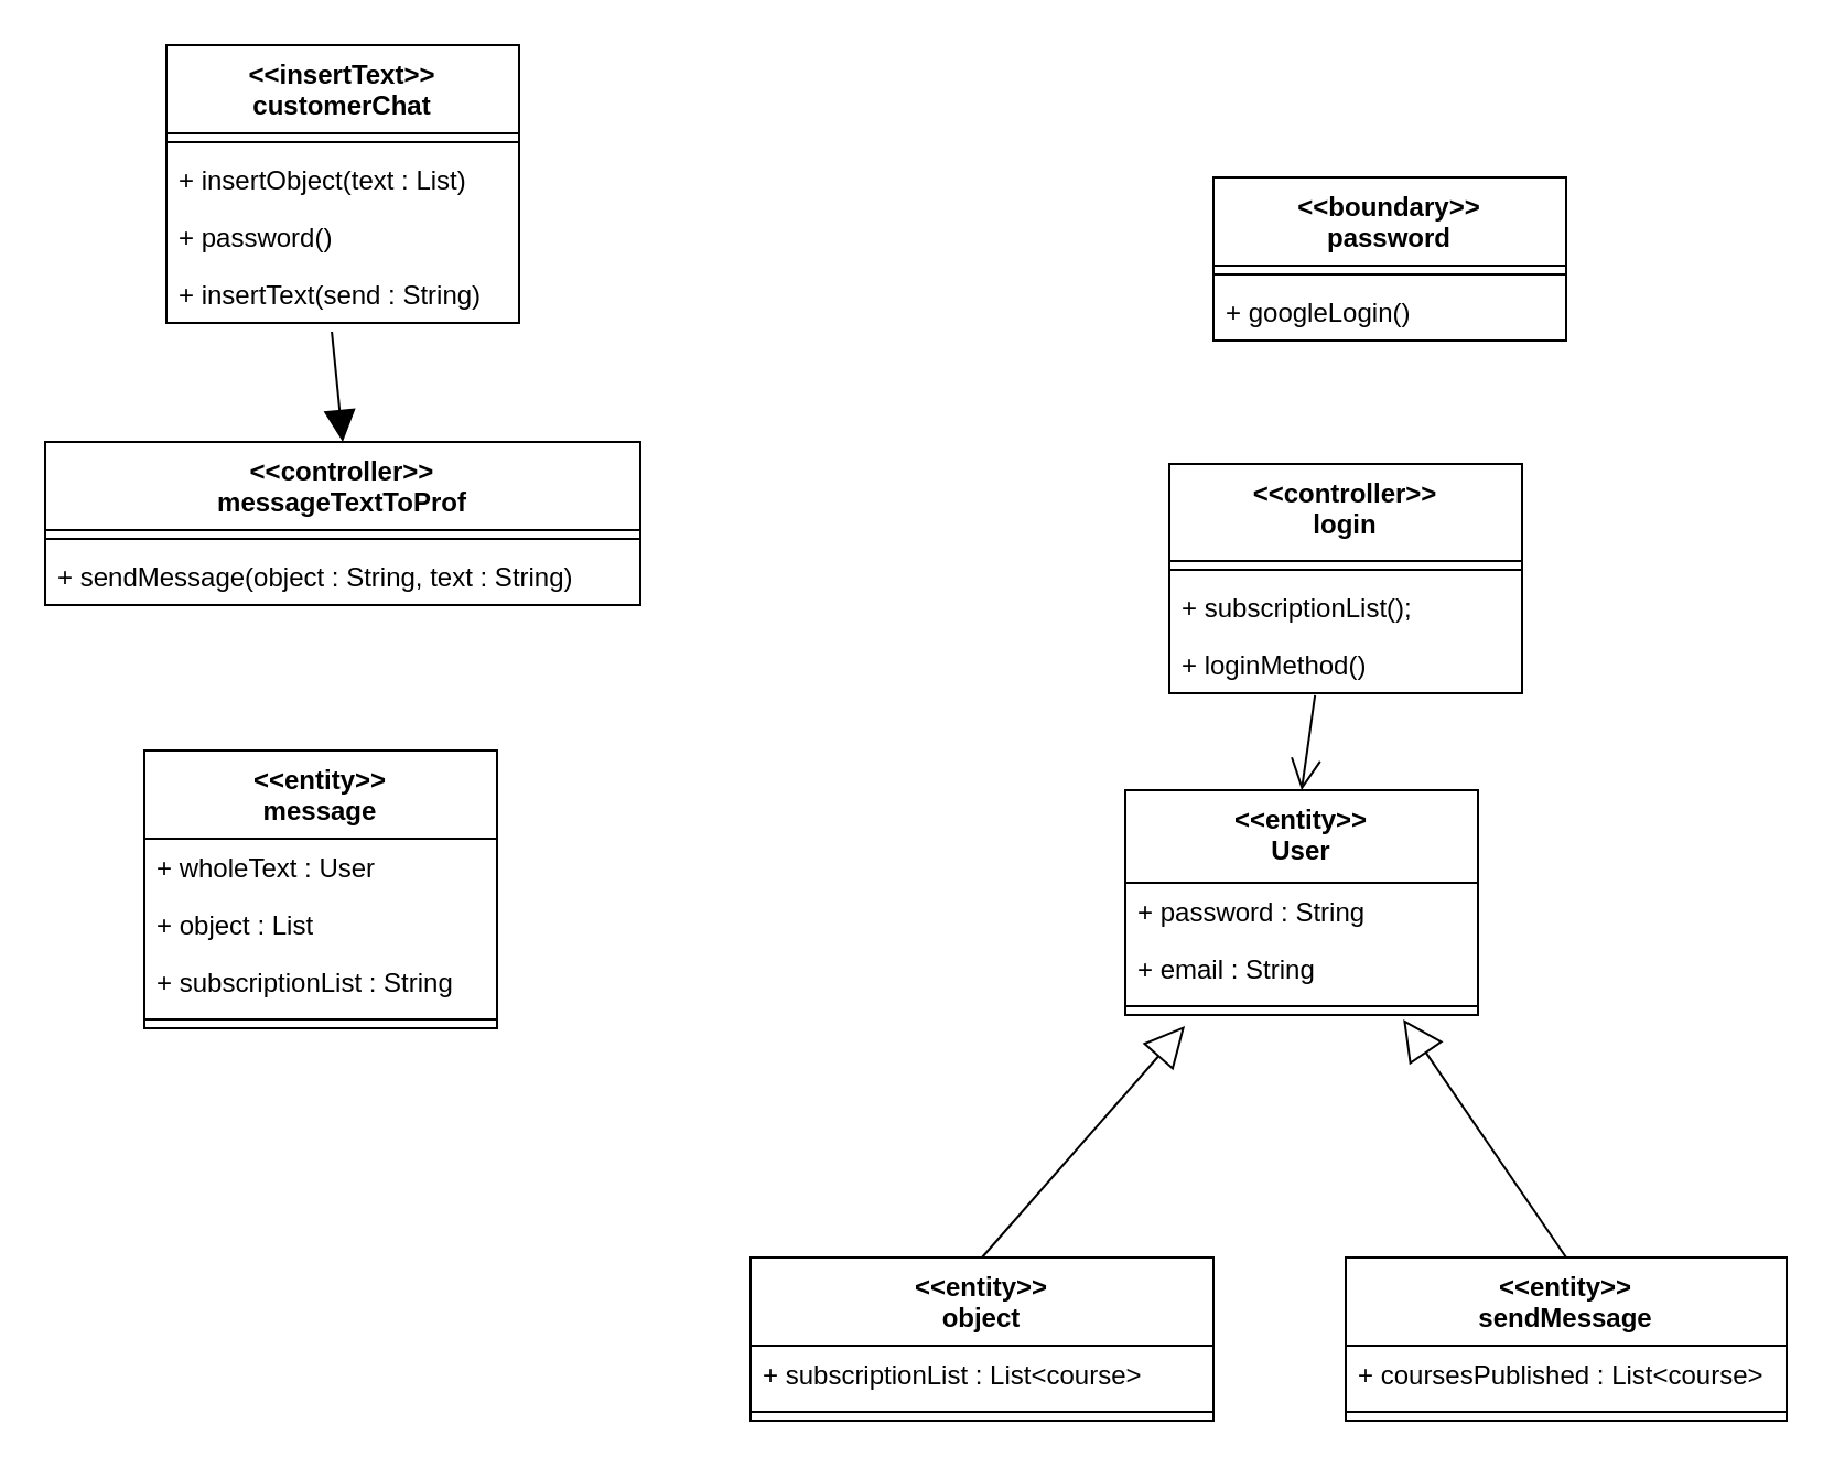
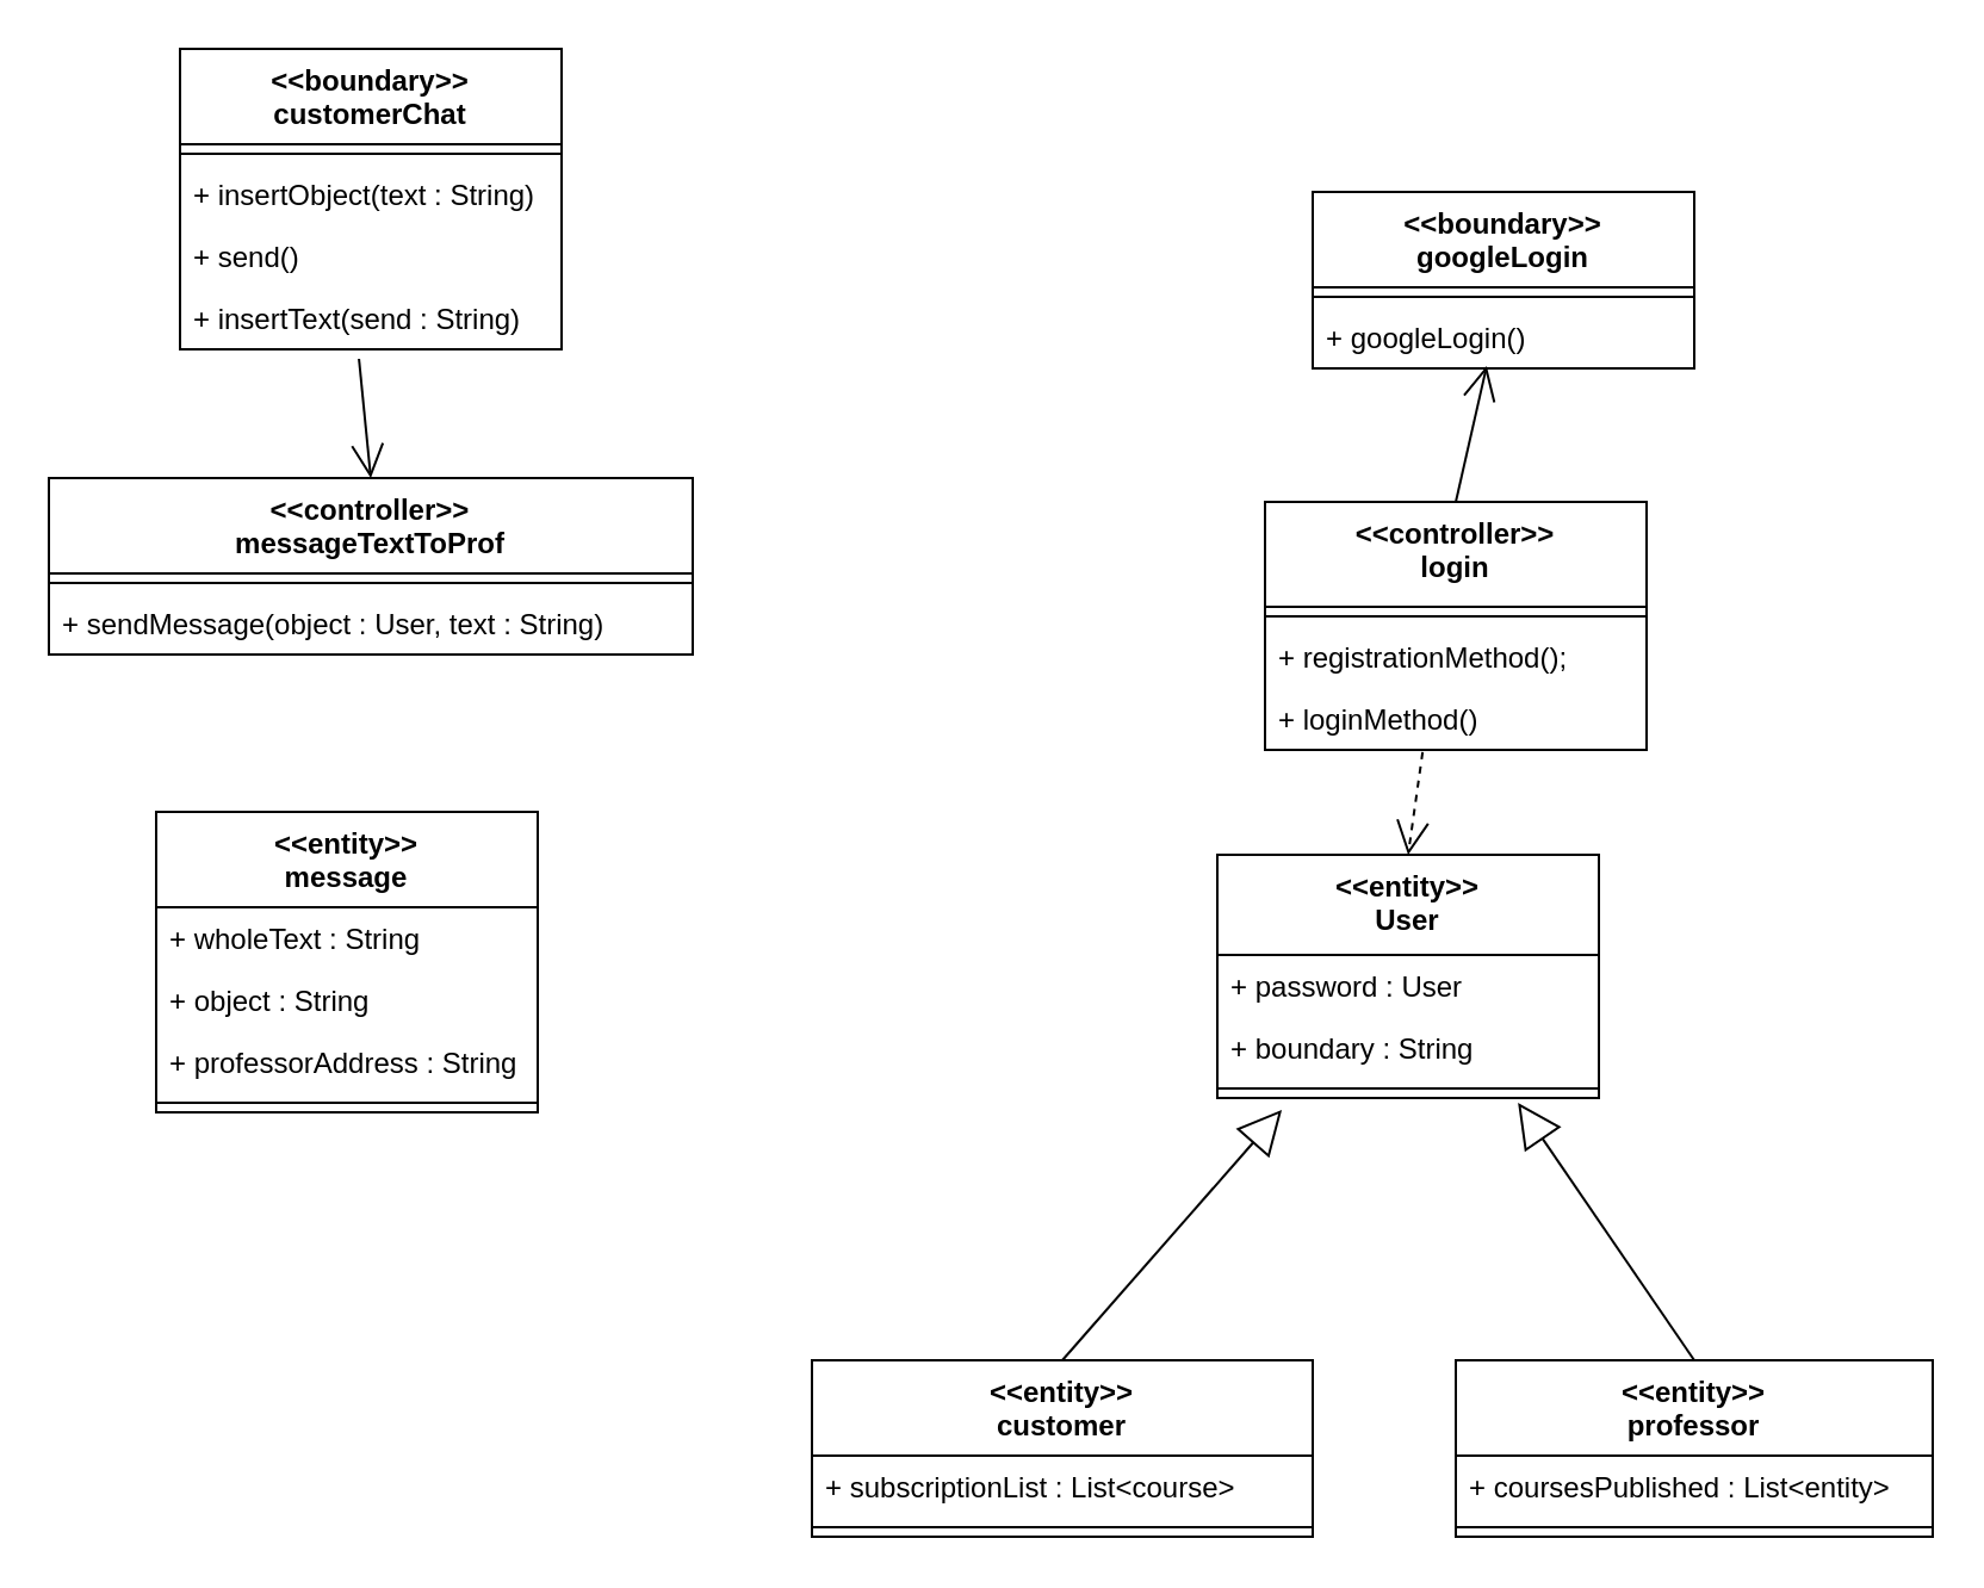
- <mxCell id="5" value="&amp;lt;&amp;lt;insertText&amp;gt;&amp;gt;&lt;br&gt;customerChat&lt;br&gt;" style="swimlane;fontStyle=1;align=center;verticalAlign=top;childLayout=stackLayout;horizontal=1;startSize=40;horizontalStack=0;resizeParent=1;resizeParentMax=0;resizeLast=0;collapsible=1;marginBottom=0;whiteSpace=wrap;html=1;" parent="1" vertex="1"><mxGeometry x="75" y="20" width="160" height="126" as="geometry" /></mxCell>
+ <mxCell id="5" value="&amp;lt;&amp;lt;boundary&amp;gt;&amp;gt;&lt;br&gt;customerChat&lt;br&gt;" style="swimlane;fontStyle=1;align=center;verticalAlign=top;childLayout=stackLayout;horizontal=1;startSize=40;horizontalStack=0;resizeParent=1;resizeParentMax=0;resizeLast=0;collapsible=1;marginBottom=0;whiteSpace=wrap;html=1;" parent="1" vertex="1"><mxGeometry x="75" y="20" width="160" height="126" as="geometry" /></mxCell>
- <mxCell id="7" value="+ insertObject(text : List)" style="text;strokeColor=none;fillColor=none;align=left;verticalAlign=top;spacingLeft=4;spacingRight=4;overflow=hidden;rotatable=0;points=[[0,0.5],[1,0.5]];portConstraint=eastwest;whiteSpace=wrap;html=1;" parent="5" vertex="1"><mxGeometry y="48" width="160" height="26" as="geometry" /></mxCell>
+ <mxCell id="7" value="+ insertObject(text : String)" style="text;strokeColor=none;fillColor=none;align=left;verticalAlign=top;spacingLeft=4;spacingRight=4;overflow=hidden;rotatable=0;points=[[0,0.5],[1,0.5]];portConstraint=eastwest;whiteSpace=wrap;html=1;" parent="5" vertex="1"><mxGeometry y="48" width="160" height="26" as="geometry" /></mxCell>
- <mxCell id="20" value="&amp;lt;&amp;lt;boundary&amp;gt;&amp;gt;&lt;br&gt;password" style="swimlane;fontStyle=1;align=center;verticalAlign=top;childLayout=stackLayout;horizontal=1;startSize=40;horizontalStack=0;resizeParent=1;resizeParentMax=0;resizeLast=0;collapsible=1;marginBottom=0;whiteSpace=wrap;html=1;" parent="1" vertex="1"><mxGeometry x="550" y="80" width="160" height="74" as="geometry" /></mxCell>
+ <mxCell id="20" value="&amp;lt;&amp;lt;boundary&amp;gt;&amp;gt;&lt;br&gt;googleLogin" style="swimlane;fontStyle=1;align=center;verticalAlign=top;childLayout=stackLayout;horizontal=1;startSize=40;horizontalStack=0;resizeParent=1;resizeParentMax=0;resizeLast=0;collapsible=1;marginBottom=0;whiteSpace=wrap;html=1;" parent="1" vertex="1"><mxGeometry x="550" y="80" width="160" height="74" as="geometry" /></mxCell>
- <mxCell id="8" value="+ password()" style="text;strokeColor=none;fillColor=none;align=left;verticalAlign=top;spacingLeft=4;spacingRight=4;overflow=hidden;rotatable=0;points=[[0,0.5],[1,0.5]];portConstraint=eastwest;whiteSpace=wrap;html=1;" parent="5" vertex="1"><mxGeometry y="74" width="160" height="26" as="geometry" /></mxCell>
+ <mxCell id="8" value="+ send()" style="text;strokeColor=none;fillColor=none;align=left;verticalAlign=top;spacingLeft=4;spacingRight=4;overflow=hidden;rotatable=0;points=[[0,0.5],[1,0.5]];portConstraint=eastwest;whiteSpace=wrap;html=1;" parent="5" vertex="1"><mxGeometry y="74" width="160" height="26" as="geometry" /></mxCell>
+ <mxCell id="33" value="" style="endArrow=open;endFill=1;endSize=12;html=1;rounded=0;exitX=0.5;exitY=0;exitDx=0;exitDy=0;entryX=0.456;entryY=0.962;entryDx=0;entryDy=0;entryPerimeter=0;" parent="1" source="16" target="22" edge="1"><mxGeometry width="160" relative="1" as="geometry"><mxPoint x="390" y="330" as="sourcePoint" /><mxPoint x="550" y="330" as="targetPoint" /></mxGeometry></mxCell>
- <mxCell id="15" value="" style="endArrow=block;endFill=1;endSize=12;html=1;rounded=0;entryX=0.5;entryY=0;entryDx=0;entryDy=0;exitX=0.469;exitY=1.154;exitDx=0;exitDy=0;exitPerimeter=0;" parent="1" source="9" target="2" edge="1"><mxGeometry width="160" relative="1" as="geometry"><mxPoint x="145" y="150" as="sourcePoint" /><mxPoint x="485" y="250" as="targetPoint" /></mxGeometry></mxCell>
+ <mxCell id="15" value="" style="endArrow=open;endFill=1;endSize=12;html=1;rounded=0;entryX=0.5;entryY=0;entryDx=0;entryDy=0;exitX=0.469;exitY=1.154;exitDx=0;exitDy=0;exitPerimeter=0;" parent="1" source="9" target="2" edge="1"><mxGeometry width="160" relative="1" as="geometry"><mxPoint x="145" y="150" as="sourcePoint" /><mxPoint x="485" y="250" as="targetPoint" /></mxGeometry></mxCell>
- <mxCell id="4" value="+ sendMessage(object : String, text : String)" style="text;strokeColor=none;fillColor=none;align=left;verticalAlign=top;spacingLeft=4;spacingRight=4;overflow=hidden;rotatable=0;points=[[0,0.5],[1,0.5]];portConstraint=eastwest;whiteSpace=wrap;html=1;" parent="2" vertex="1"><mxGeometry y="48" width="270" height="26" as="geometry" /></mxCell>
+ <mxCell id="4" value="+ sendMessage(object : User, text : String)" style="text;strokeColor=none;fillColor=none;align=left;verticalAlign=top;spacingLeft=4;spacingRight=4;overflow=hidden;rotatable=0;points=[[0,0.5],[1,0.5]];portConstraint=eastwest;whiteSpace=wrap;html=1;" parent="2" vertex="1"><mxGeometry y="48" width="270" height="26" as="geometry" /></mxCell>
- <mxCell id="18" value="+ subscriptionList();" style="text;strokeColor=none;fillColor=none;align=left;verticalAlign=top;spacingLeft=4;spacingRight=4;overflow=hidden;rotatable=0;points=[[0,0.5],[1,0.5]];portConstraint=eastwest;whiteSpace=wrap;html=1;" parent="16" vertex="1"><mxGeometry y="52" width="160" height="26" as="geometry" /></mxCell>
+ <mxCell id="18" value="+ registrationMethod();" style="text;strokeColor=none;fillColor=none;align=left;verticalAlign=top;spacingLeft=4;spacingRight=4;overflow=hidden;rotatable=0;points=[[0,0.5],[1,0.5]];portConstraint=eastwest;whiteSpace=wrap;html=1;" parent="16" vertex="1"><mxGeometry y="52" width="160" height="26" as="geometry" /></mxCell>
- <mxCell id="34" value="" style="endArrow=open;endFill=1;endSize=12;html=1;rounded=0;exitX=0.413;exitY=1.038;exitDx=0;exitDy=0;exitPerimeter=0;entryX=0.5;entryY=0;entryDx=0;entryDy=0;" parent="1" source="19" target="23" edge="1"><mxGeometry width="160" relative="1" as="geometry"><mxPoint x="380" y="410" as="sourcePoint" /><mxPoint x="540" y="410" as="targetPoint" /></mxGeometry></mxCell>
+ <mxCell id="34" value="" style="endArrow=open;endFill=1;endSize=12;html=1;rounded=0;exitX=0.413;exitY=1.038;exitDx=0;exitDy=0;exitPerimeter=0;entryX=0.5;entryY=0;entryDx=0;entryDy=0;dashed=1;" parent="1" source="19" target="23" edge="1"><mxGeometry width="160" relative="1" as="geometry"><mxPoint x="380" y="410" as="sourcePoint" /><mxPoint x="540" y="410" as="targetPoint" /></mxGeometry></mxCell>
- <mxCell id="11" value="+ wholeText : User" style="text;strokeColor=none;fillColor=none;align=left;verticalAlign=top;spacingLeft=4;spacingRight=4;overflow=hidden;rotatable=0;points=[[0,0.5],[1,0.5]];portConstraint=eastwest;whiteSpace=wrap;html=1;" parent="10" vertex="1"><mxGeometry y="40" width="160" height="26" as="geometry" /></mxCell>
+ <mxCell id="11" value="+ wholeText : String" style="text;strokeColor=none;fillColor=none;align=left;verticalAlign=top;spacingLeft=4;spacingRight=4;overflow=hidden;rotatable=0;points=[[0,0.5],[1,0.5]];portConstraint=eastwest;whiteSpace=wrap;html=1;" parent="10" vertex="1"><mxGeometry y="40" width="160" height="26" as="geometry" /></mxCell>
- <mxCell id="24" value="+ password : String" style="text;strokeColor=none;fillColor=none;align=left;verticalAlign=top;spacingLeft=4;spacingRight=4;overflow=hidden;rotatable=0;points=[[0,0.5],[1,0.5]];portConstraint=eastwest;whiteSpace=wrap;html=1;" parent="23" vertex="1"><mxGeometry y="42" width="160" height="26" as="geometry" /></mxCell>
+ <mxCell id="24" value="+ password : User" style="text;strokeColor=none;fillColor=none;align=left;verticalAlign=top;spacingLeft=4;spacingRight=4;overflow=hidden;rotatable=0;points=[[0,0.5],[1,0.5]];portConstraint=eastwest;whiteSpace=wrap;html=1;" parent="23" vertex="1"><mxGeometry y="42" width="160" height="26" as="geometry" /></mxCell>
- <mxCell id="12" value="+ object : List" style="text;strokeColor=none;fillColor=none;align=left;verticalAlign=top;spacingLeft=4;spacingRight=4;overflow=hidden;rotatable=0;points=[[0,0.5],[1,0.5]];portConstraint=eastwest;whiteSpace=wrap;html=1;" parent="10" vertex="1"><mxGeometry y="66" width="160" height="26" as="geometry" /></mxCell>
+ <mxCell id="12" value="+ object : String" style="text;strokeColor=none;fillColor=none;align=left;verticalAlign=top;spacingLeft=4;spacingRight=4;overflow=hidden;rotatable=0;points=[[0,0.5],[1,0.5]];portConstraint=eastwest;whiteSpace=wrap;html=1;" parent="10" vertex="1"><mxGeometry y="66" width="160" height="26" as="geometry" /></mxCell>
- <mxCell id="25" value="+ email : String" style="text;strokeColor=none;fillColor=none;align=left;verticalAlign=top;spacingLeft=4;spacingRight=4;overflow=hidden;rotatable=0;points=[[0,0.5],[1,0.5]];portConstraint=eastwest;whiteSpace=wrap;html=1;" parent="23" vertex="1"><mxGeometry y="68" width="160" height="26" as="geometry" /></mxCell>
+ <mxCell id="25" value="+ boundary : String" style="text;strokeColor=none;fillColor=none;align=left;verticalAlign=top;spacingLeft=4;spacingRight=4;overflow=hidden;rotatable=0;points=[[0,0.5],[1,0.5]];portConstraint=eastwest;whiteSpace=wrap;html=1;" parent="23" vertex="1"><mxGeometry y="68" width="160" height="26" as="geometry" /></mxCell>
- <mxCell id="13" value="+ subscriptionList : String" style="text;strokeColor=none;fillColor=none;align=left;verticalAlign=top;spacingLeft=4;spacingRight=4;overflow=hidden;rotatable=0;points=[[0,0.5],[1,0.5]];portConstraint=eastwest;whiteSpace=wrap;html=1;" parent="10" vertex="1"><mxGeometry y="92" width="160" height="26" as="geometry" /></mxCell>
+ <mxCell id="13" value="+ professorAddress : String" style="text;strokeColor=none;fillColor=none;align=left;verticalAlign=top;spacingLeft=4;spacingRight=4;overflow=hidden;rotatable=0;points=[[0,0.5],[1,0.5]];portConstraint=eastwest;whiteSpace=wrap;html=1;" parent="10" vertex="1"><mxGeometry y="92" width="160" height="26" as="geometry" /></mxCell>
- <mxCell id="27" value="&amp;lt;&amp;lt;entity&amp;gt;&amp;gt;&lt;br&gt;object" style="swimlane;fontStyle=1;align=center;verticalAlign=top;childLayout=stackLayout;horizontal=1;startSize=40;horizontalStack=0;resizeParent=1;resizeParentMax=0;resizeLast=0;collapsible=1;marginBottom=0;whiteSpace=wrap;html=1;" parent="1" vertex="1"><mxGeometry x="340" y="570" width="210" height="74" as="geometry" /></mxCell>
+ <mxCell id="27" value="&amp;lt;&amp;lt;entity&amp;gt;&amp;gt;&lt;br&gt;customer" style="swimlane;fontStyle=1;align=center;verticalAlign=top;childLayout=stackLayout;horizontal=1;startSize=40;horizontalStack=0;resizeParent=1;resizeParentMax=0;resizeLast=0;collapsible=1;marginBottom=0;whiteSpace=wrap;html=1;" parent="1" vertex="1"><mxGeometry x="340" y="570" width="210" height="74" as="geometry" /></mxCell>
- <mxCell id="30" value="&amp;lt;&amp;lt;entity&amp;gt;&amp;gt;&lt;br&gt;sendMessage" style="swimlane;fontStyle=1;align=center;verticalAlign=top;childLayout=stackLayout;horizontal=1;startSize=40;horizontalStack=0;resizeParent=1;resizeParentMax=0;resizeLast=0;collapsible=1;marginBottom=0;whiteSpace=wrap;html=1;" parent="1" vertex="1"><mxGeometry x="610" y="570" width="200" height="74" as="geometry" /></mxCell>
+ <mxCell id="30" value="&amp;lt;&amp;lt;entity&amp;gt;&amp;gt;&lt;br&gt;professor" style="swimlane;fontStyle=1;align=center;verticalAlign=top;childLayout=stackLayout;horizontal=1;startSize=40;horizontalStack=0;resizeParent=1;resizeParentMax=0;resizeLast=0;collapsible=1;marginBottom=0;whiteSpace=wrap;html=1;" parent="1" vertex="1"><mxGeometry x="610" y="570" width="200" height="74" as="geometry" /></mxCell>
- <mxCell id="31" value="+ coursesPublished : List&amp;lt;course&amp;gt;" style="text;strokeColor=none;fillColor=none;align=left;verticalAlign=top;spacingLeft=4;spacingRight=4;overflow=hidden;rotatable=0;points=[[0,0.5],[1,0.5]];portConstraint=eastwest;whiteSpace=wrap;html=1;" parent="30" vertex="1"><mxGeometry y="40" width="200" height="26" as="geometry" /></mxCell>
+ <mxCell id="31" value="+ coursesPublished : List&amp;lt;entity&amp;gt;" style="text;strokeColor=none;fillColor=none;align=left;verticalAlign=top;spacingLeft=4;spacingRight=4;overflow=hidden;rotatable=0;points=[[0,0.5],[1,0.5]];portConstraint=eastwest;whiteSpace=wrap;html=1;" parent="30" vertex="1"><mxGeometry y="40" width="200" height="26" as="geometry" /></mxCell>
